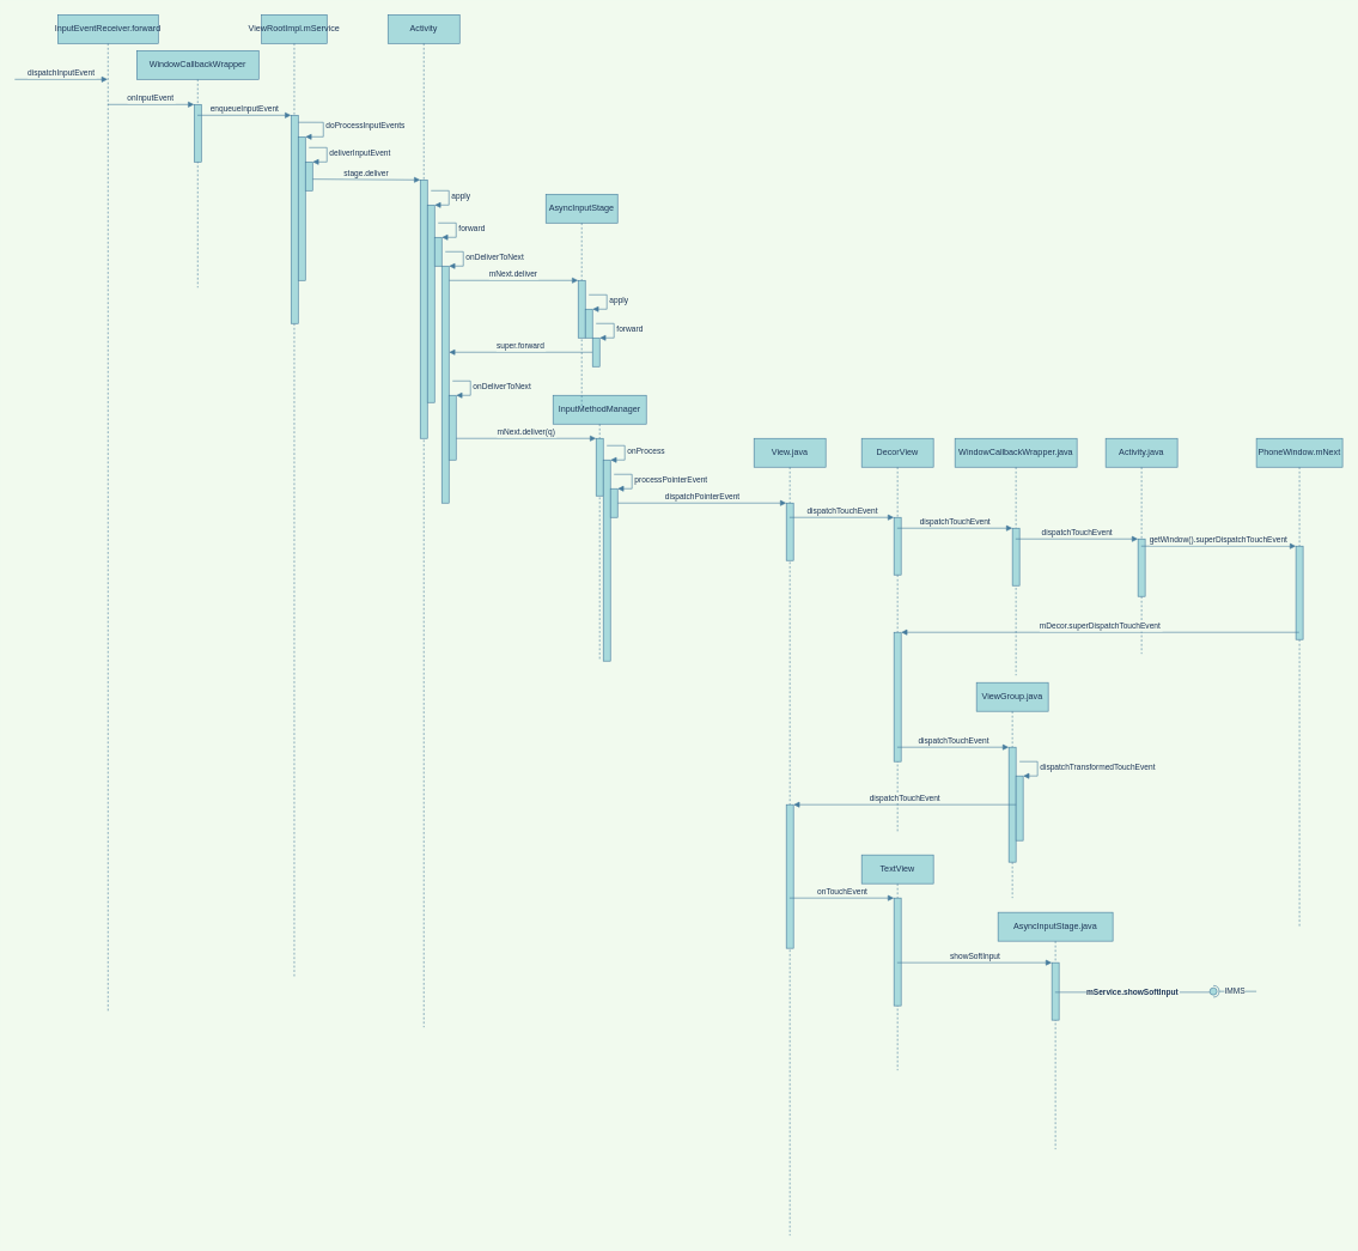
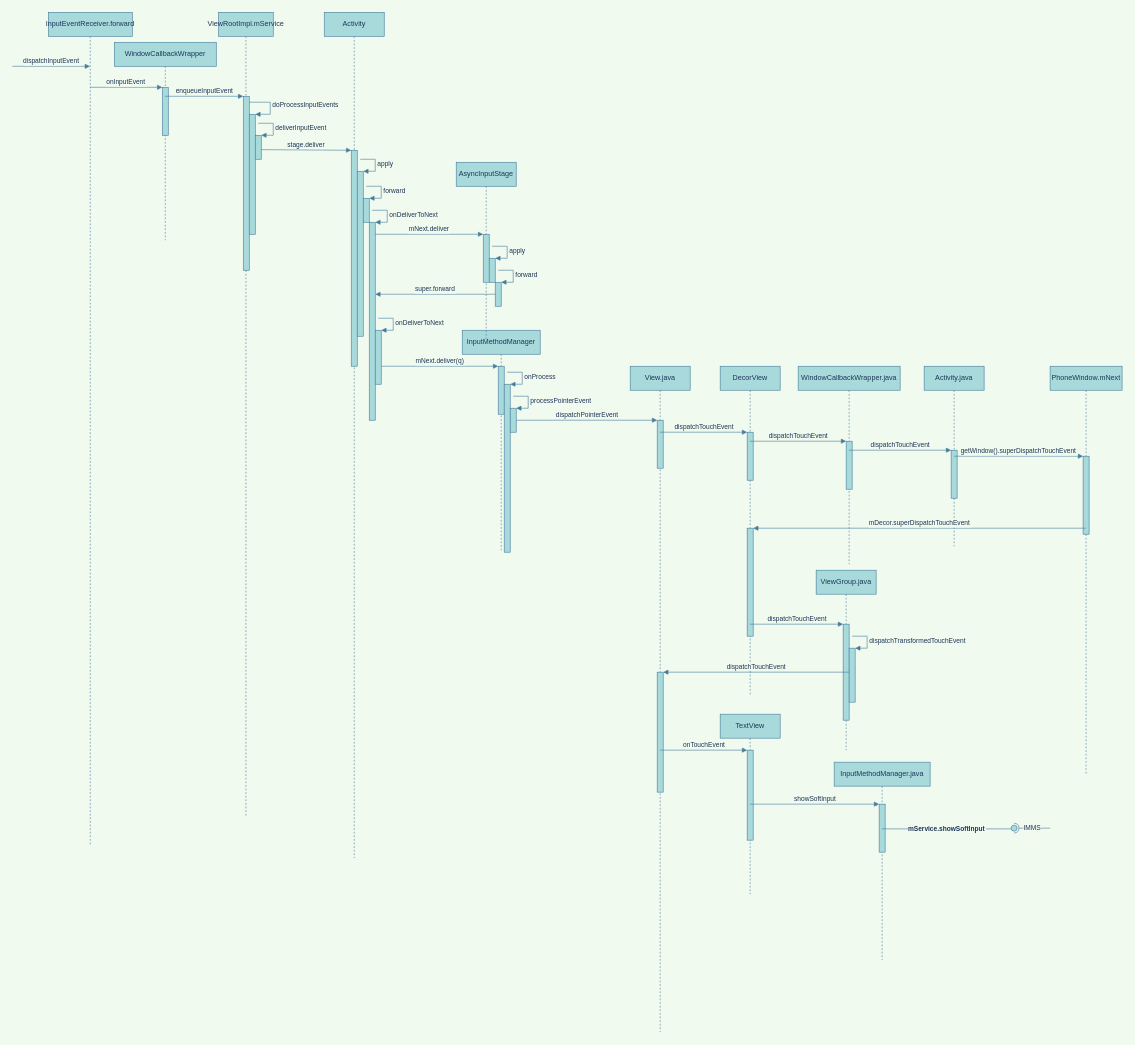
- <mxCell id="35" value="AsyncInputStage.java" style="shape=umlLifeline;perimeter=lifelinePerimeter;whiteSpace=wrap;html=1;container=1;collapsible=0;recursiveResize=0;outlineConnect=0;fillColor=#A8DADC;strokeColor=#457B9D;fontColor=#1D3557;" vertex="1" parent="1"><mxGeometry x="1390" y="1270" width="160" height="330" as="geometry" /></mxCell>
+ <mxCell id="35" value="InputMethodManager.java" style="shape=umlLifeline;perimeter=lifelinePerimeter;whiteSpace=wrap;html=1;container=1;collapsible=0;recursiveResize=0;outlineConnect=0;fillColor=#A8DADC;strokeColor=#457B9D;fontColor=#1D3557;" vertex="1" parent="1"><mxGeometry x="1390" y="1270" width="160" height="330" as="geometry" /></mxCell>
